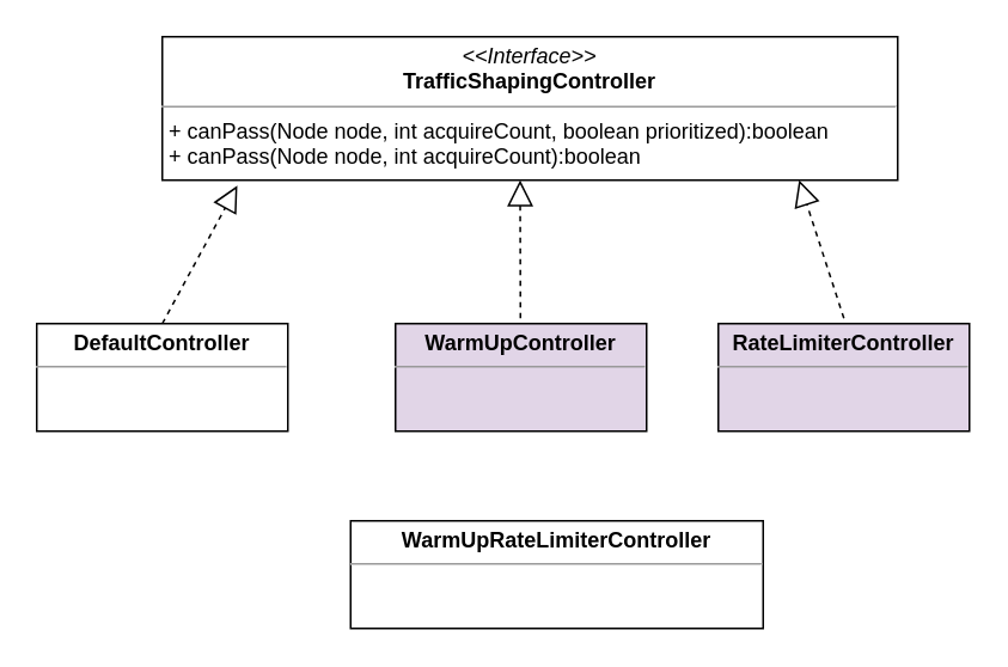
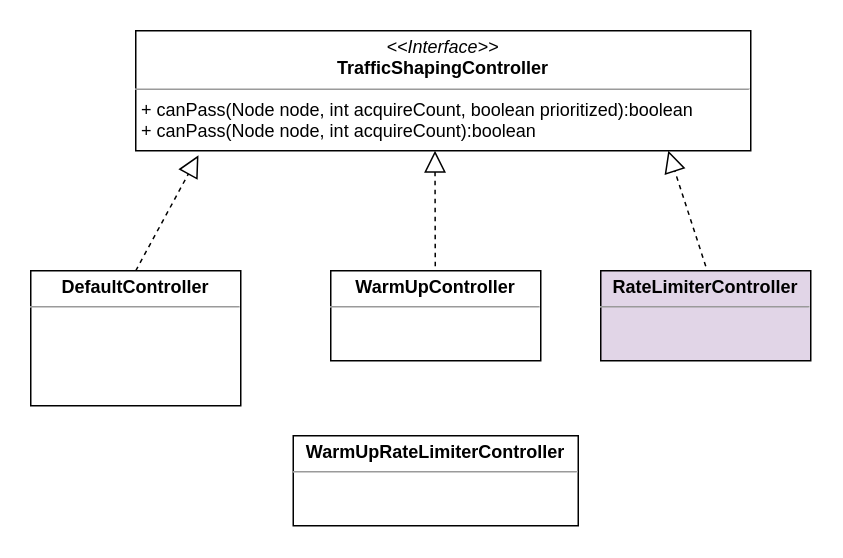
- <mxCell id="3" value="&lt;p style=&quot;margin: 0px ; margin-top: 4px ; text-align: center&quot;&gt;&lt;b&gt;DefaultController&lt;/b&gt;&lt;br&gt;&lt;/p&gt;&lt;hr size=&quot;1&quot;&gt;&lt;div style=&quot;height: 2px&quot;&gt;&lt;/div&gt;" style="verticalAlign=top;align=left;overflow=fill;fontSize=12;fontFamily=Helvetica;html=1;" vertex="1" parent="1"><mxGeometry x="20" y="180" width="140" height="60" as="geometry" /></mxCell>
+ <mxCell id="3" value="&lt;p style=&quot;margin: 0px ; margin-top: 4px ; text-align: center&quot;&gt;&lt;b&gt;DefaultController&lt;/b&gt;&lt;br&gt;&lt;/p&gt;&lt;hr size=&quot;1&quot;&gt;&lt;div style=&quot;height: 2px&quot;&gt;&lt;/div&gt;" style="verticalAlign=top;align=left;overflow=fill;fontSize=12;fontFamily=Helvetica;html=1;" vertex="1" parent="1"><mxGeometry x="20" y="180" width="140" height="90" as="geometry" /></mxCell>
- <mxCell id="5" value="&lt;p style=&quot;margin: 0px ; margin-top: 4px ; text-align: center&quot;&gt;&lt;b&gt;WarmUpController&lt;/b&gt;&lt;br&gt;&lt;/p&gt;&lt;hr size=&quot;1&quot;&gt;&lt;div style=&quot;height: 2px&quot;&gt;&lt;/div&gt;" style="verticalAlign=top;align=left;overflow=fill;fontSize=12;fontFamily=Helvetica;html=1;fillColor=#e1d5e7;" vertex="1" parent="1"><mxGeometry x="220" y="180" width="140" height="60" as="geometry" /></mxCell>
+ <mxCell id="5" value="&lt;p style=&quot;margin: 0px ; margin-top: 4px ; text-align: center&quot;&gt;&lt;b&gt;WarmUpController&lt;/b&gt;&lt;br&gt;&lt;/p&gt;&lt;hr size=&quot;1&quot;&gt;&lt;div style=&quot;height: 2px&quot;&gt;&lt;/div&gt;" style="verticalAlign=top;align=left;overflow=fill;fontSize=12;fontFamily=Helvetica;html=1;" vertex="1" parent="1"><mxGeometry x="220" y="180" width="140" height="60" as="geometry" /></mxCell>
- <mxCell id="6" value="&lt;p style=&quot;margin: 0px ; margin-top: 4px ; text-align: center&quot;&gt;&lt;b&gt;WarmUpRateLimiterController&lt;/b&gt;&lt;br&gt;&lt;/p&gt;&lt;hr size=&quot;1&quot;&gt;&lt;div style=&quot;height: 2px&quot;&gt;&lt;/div&gt;" style="verticalAlign=top;align=left;overflow=fill;fontSize=12;fontFamily=Helvetica;html=1;" vertex="1" parent="1"><mxGeometry x="195" y="290" width="230" height="60" as="geometry" /></mxCell>
+ <mxCell id="6" value="&lt;p style=&quot;margin: 0px ; margin-top: 4px ; text-align: center&quot;&gt;&lt;b&gt;WarmUpRateLimiterController&lt;/b&gt;&lt;br&gt;&lt;/p&gt;&lt;hr size=&quot;1&quot;&gt;&lt;div style=&quot;height: 2px&quot;&gt;&lt;/div&gt;" style="verticalAlign=top;align=left;overflow=fill;fontSize=12;fontFamily=Helvetica;html=1;" vertex="1" parent="1"><mxGeometry x="195" y="290" width="190" height="60" as="geometry" /></mxCell>
